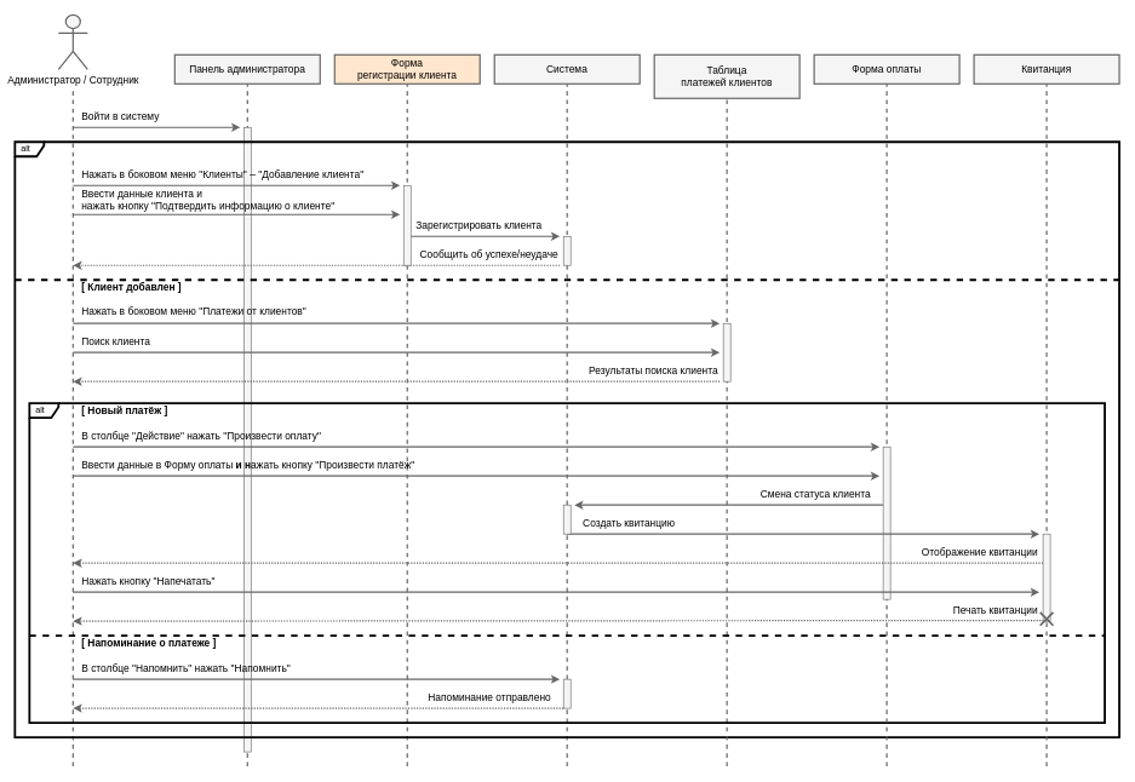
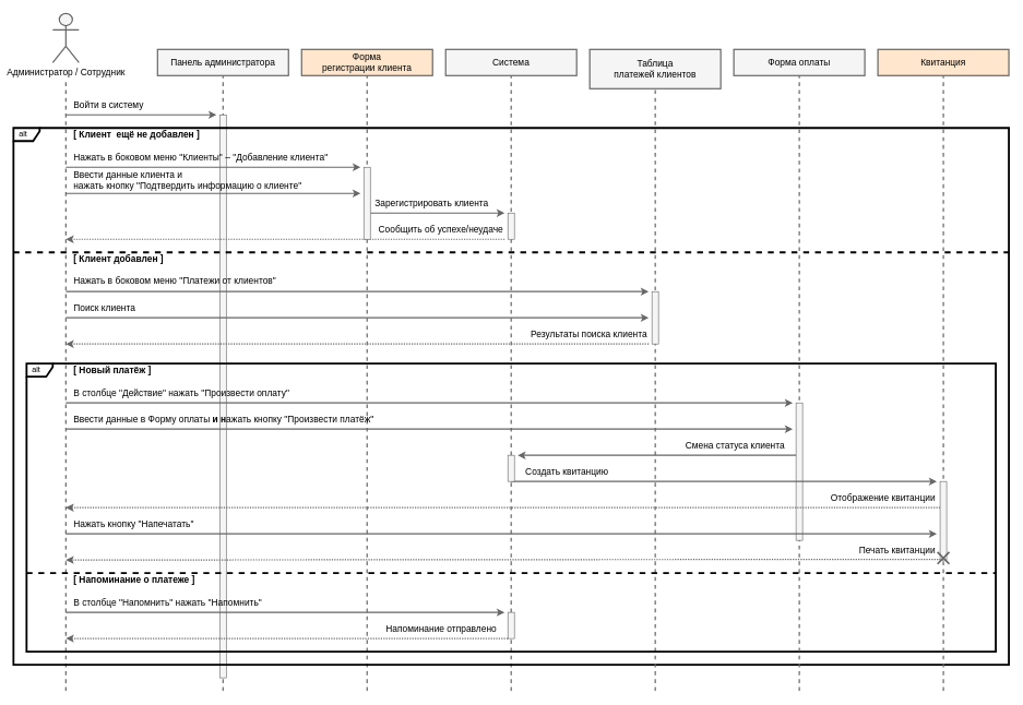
- <mxCell id="47" value="Квитанция" style="rounded=0;whiteSpace=wrap;html=1;fontSize=14;fillColor=#f5f5f5;fontColor=#000000;strokeColor=#666666;strokeWidth=2;movable=1;resizable=1;rotatable=1;deletable=1;editable=1;locked=0;connectable=1;" vertex="1" parent="1"><mxGeometry x="1340" y="75" width="200" height="40" as="geometry" /></mxCell>
+ <mxCell id="47" value="Квитанция" style="rounded=0;whiteSpace=wrap;html=1;fontSize=14;fillColor=#ffe6cc;fontColor=#000000;strokeColor=#666666;strokeWidth=2;movable=1;resizable=1;rotatable=1;deletable=1;editable=1;locked=0;connectable=1;" vertex="1" parent="1"><mxGeometry x="1340" y="75" width="200" height="40" as="geometry" /></mxCell>
+ <mxCell id="14" value="[ Клиент&amp;nbsp; ещё не добавлен ]" style="text;html=1;align=left;verticalAlign=middle;whiteSpace=wrap;rounded=0;fontColor=#000000;fontSize=14;fontStyle=1" vertex="1" parent="1"><mxGeometry x="110" y="195" width="220" height="20" as="geometry" /></mxCell>
